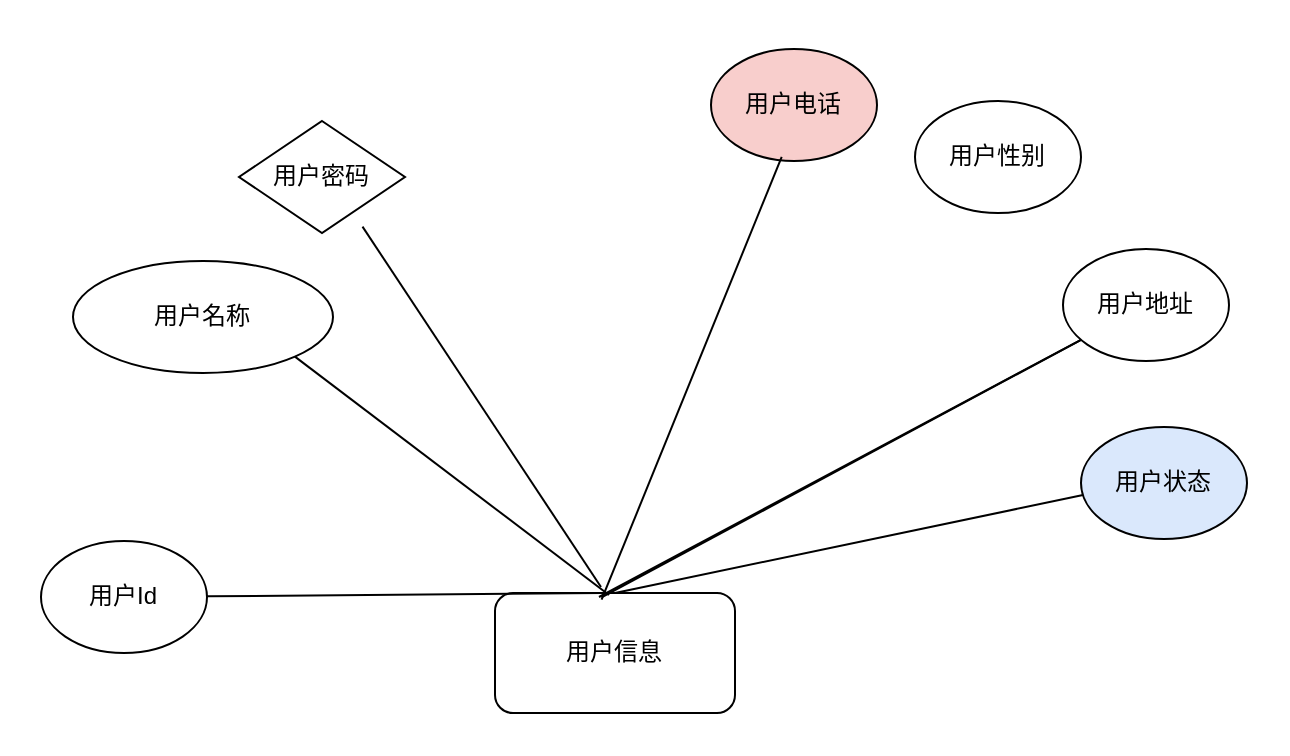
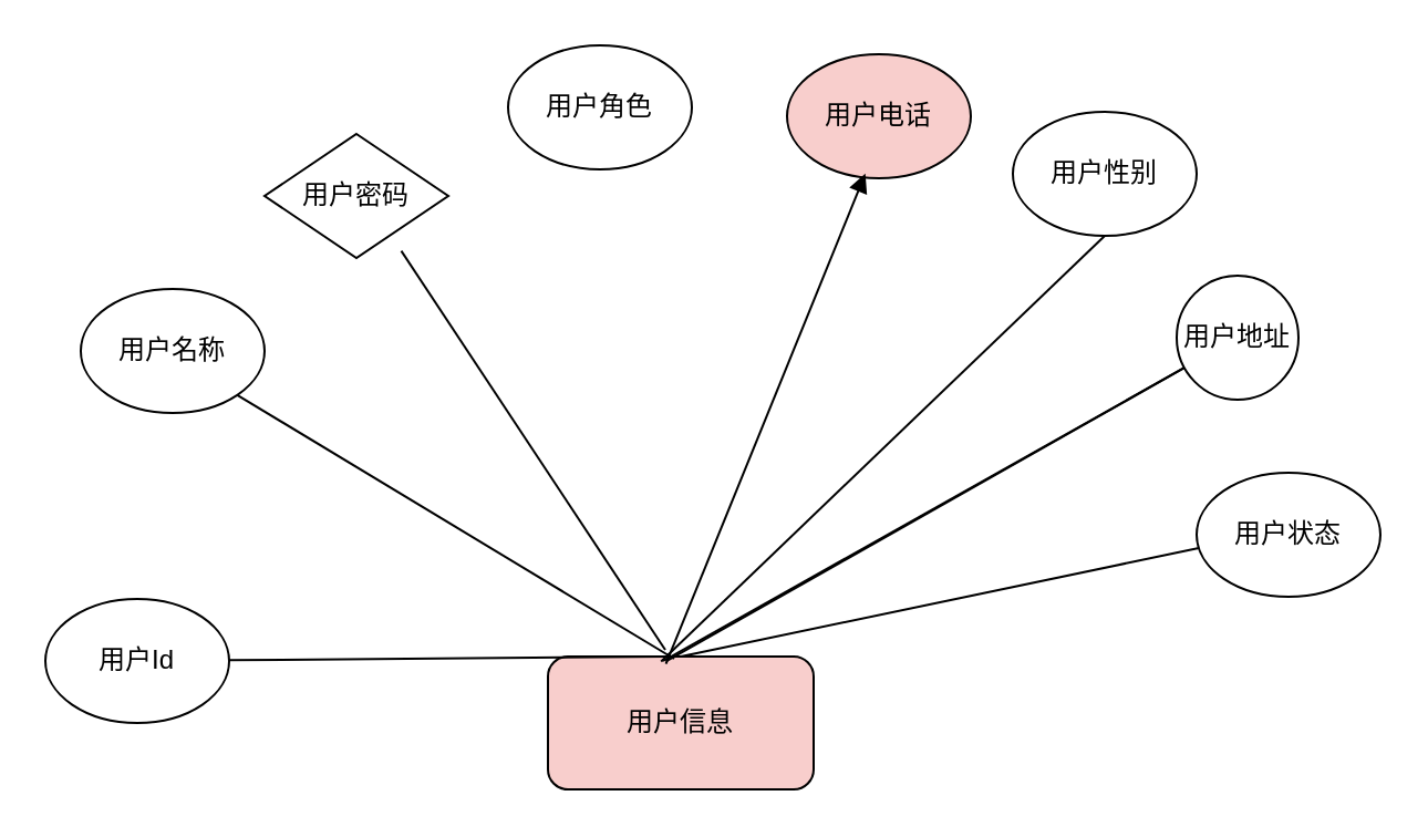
+ <mxCell id="4" value="用户角色" style="ellipse;whiteSpace=wrap;html=1;" vertex="1" parent="1"><mxGeometry x="229" y="20" width="83" height="56" as="geometry" /></mxCell>
- <mxCell id="12" value="" style="endArrow=none;html=1;rounded=0;entryX=0.426;entryY=0.963;entryDx=0;entryDy=0;exitX=0.444;exitY=0.056;exitDx=0;exitDy=0;exitPerimeter=0;entryPerimeter=0;" edge="1" parent="1" source="3" target="5"><mxGeometry width="50" height="50" relative="1" as="geometry"><mxPoint x="304" y="232" as="sourcePoint" /><mxPoint x="271" y="1" as="targetPoint" /></mxGeometry></mxCell>
+ <mxCell id="12" value="" style="endArrow=block;html=1;rounded=0;entryX=0.426;entryY=0.963;entryDx=0;entryDy=0;exitX=0.444;exitY=0.056;exitDx=0;exitDy=0;exitPerimeter=0;entryPerimeter=0;" edge="1" parent="1" source="3" target="5"><mxGeometry width="50" height="50" relative="1" as="geometry"><mxPoint x="304" y="232" as="sourcePoint" /><mxPoint x="271" y="1" as="targetPoint" /></mxGeometry></mxCell>
- <mxCell id="7" value="用户地址" style="ellipse;whiteSpace=wrap;html=1;" vertex="1" parent="1"><mxGeometry x="531" y="124" width="83" height="56" as="geometry" /></mxCell>
+ <mxCell id="7" value="用户地址" style="ellipse;whiteSpace=wrap;html=1;" vertex="1" parent="1"><mxGeometry x="531" y="124" width="55" height="56" as="geometry" /></mxCell>
- <mxCell id="8" value="用户名称" style="ellipse;whiteSpace=wrap;html=1;" vertex="1" parent="1"><mxGeometry x="36" y="130" width="130" height="56" as="geometry" /></mxCell>
+ <mxCell id="8" value="用户名称" style="ellipse;whiteSpace=wrap;html=1;" vertex="1" parent="1"><mxGeometry x="36" y="130" width="83" height="56" as="geometry" /></mxCell>
+ <mxCell id="13" value="" style="endArrow=none;html=1;rounded=0;entryX=0.5;entryY=1;entryDx=0;entryDy=0;exitX=0.426;exitY=0.037;exitDx=0;exitDy=0;exitPerimeter=0;" edge="1" parent="1" source="3" target="6"><mxGeometry width="50" height="50" relative="1" as="geometry"><mxPoint x="304" y="233" as="sourcePoint" /><mxPoint x="394" y="-1" as="targetPoint" /></mxGeometry></mxCell>
- <mxCell id="15" value="用户状态" style="ellipse;whiteSpace=wrap;html=1;fillColor=#dae8fc;" vertex="1" parent="1"><mxGeometry x="540" y="213" width="83" height="56" as="geometry" /></mxCell>
+ <mxCell id="15" value="用户状态" style="ellipse;whiteSpace=wrap;html=1;" vertex="1" parent="1"><mxGeometry x="540" y="213" width="83" height="56" as="geometry" /></mxCell>
- <mxCell id="3" value="用户信息" style="rounded=1;whiteSpace=wrap;html=1;" vertex="1" parent="1"><mxGeometry x="247" y="296" width="120" height="60" as="geometry" /></mxCell>
+ <mxCell id="3" value="用户信息" style="rounded=1;whiteSpace=wrap;html=1;fillColor=#f8cecc;" vertex="1" parent="1"><mxGeometry x="247" y="296" width="120" height="60" as="geometry" /></mxCell>
